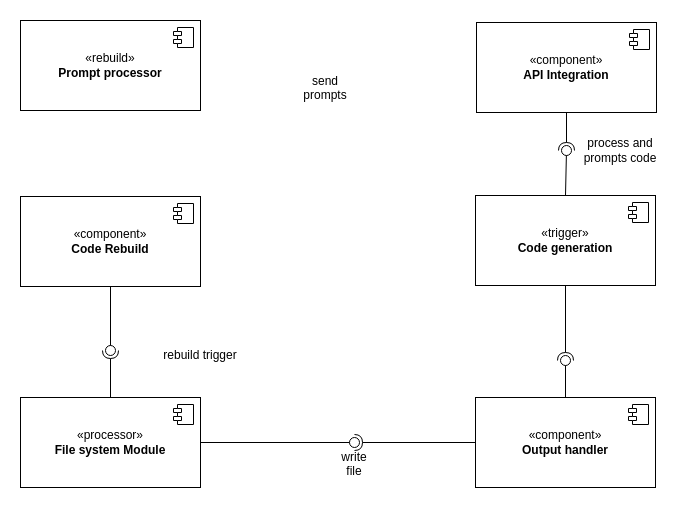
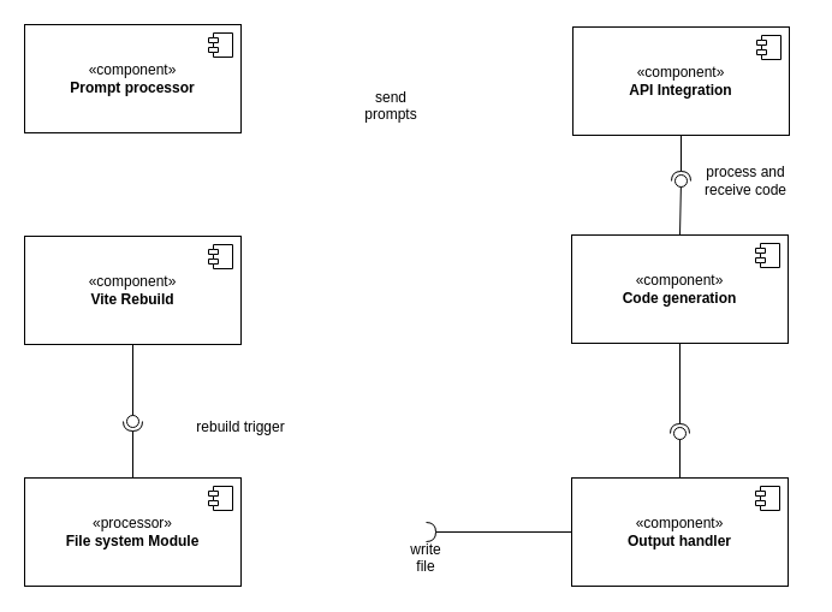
- <mxCell id="2" value="«rebuild»&lt;br&gt;&lt;b&gt;Prompt processor&lt;/b&gt;" style="html=1;dropTarget=0;whiteSpace=wrap;" vertex="1" parent="1"><mxGeometry x="20" y="20" width="180" height="90" as="geometry" /></mxCell>
+ <mxCell id="2" value="«component»&lt;br&gt;&lt;b&gt;Prompt processor&lt;/b&gt;" style="html=1;dropTarget=0;whiteSpace=wrap;" vertex="1" parent="1"><mxGeometry x="20" y="20" width="180" height="90" as="geometry" /></mxCell>
- <mxCell id="17" value="process and prompts code" style="text;html=1;align=center;verticalAlign=middle;whiteSpace=wrap;rounded=0;" vertex="1" parent="1"><mxGeometry x="570" y="135" width="100" height="30" as="geometry" /></mxCell>
+ <mxCell id="17" value="process and receive code" style="text;html=1;align=center;verticalAlign=middle;whiteSpace=wrap;rounded=0;" vertex="1" parent="1"><mxGeometry x="570" y="135" width="100" height="30" as="geometry" /></mxCell>
- <mxCell id="6" value="«trigger»&lt;br&gt;&lt;b&gt;Code generation&lt;/b&gt;" style="html=1;dropTarget=0;whiteSpace=wrap;" vertex="1" parent="1"><mxGeometry x="475" y="195" width="180" height="90" as="geometry" /></mxCell>
+ <mxCell id="6" value="«component»&lt;br&gt;&lt;b&gt;Code generation&lt;/b&gt;" style="html=1;dropTarget=0;whiteSpace=wrap;" vertex="1" parent="1"><mxGeometry x="475" y="195" width="180" height="90" as="geometry" /></mxCell>
- <mxCell id="12" value="«component»&lt;br&gt;&lt;b&gt;Code Rebuild&lt;/b&gt;" style="html=1;dropTarget=0;whiteSpace=wrap;" vertex="1" parent="1"><mxGeometry x="20" y="196" width="180" height="90" as="geometry" /></mxCell>
+ <mxCell id="12" value="«component»&lt;br&gt;&lt;b&gt;Vite Rebuild&lt;/b&gt;" style="html=1;dropTarget=0;whiteSpace=wrap;" vertex="1" parent="1"><mxGeometry x="20" y="196" width="180" height="90" as="geometry" /></mxCell>
- <mxCell id="22" value="" style="rounded=0;orthogonalLoop=1;jettySize=auto;html=1;endArrow=oval;endFill=0;sketch=0;sourcePerimeterSpacing=0;targetPerimeterSpacing=0;endSize=10;exitX=1;exitY=0.5;exitDx=0;exitDy=0;" edge="1" target="23" parent="1" source="10"><mxGeometry relative="1" as="geometry"><mxPoint x="340" y="310" as="sourcePoint" /></mxGeometry></mxCell>
